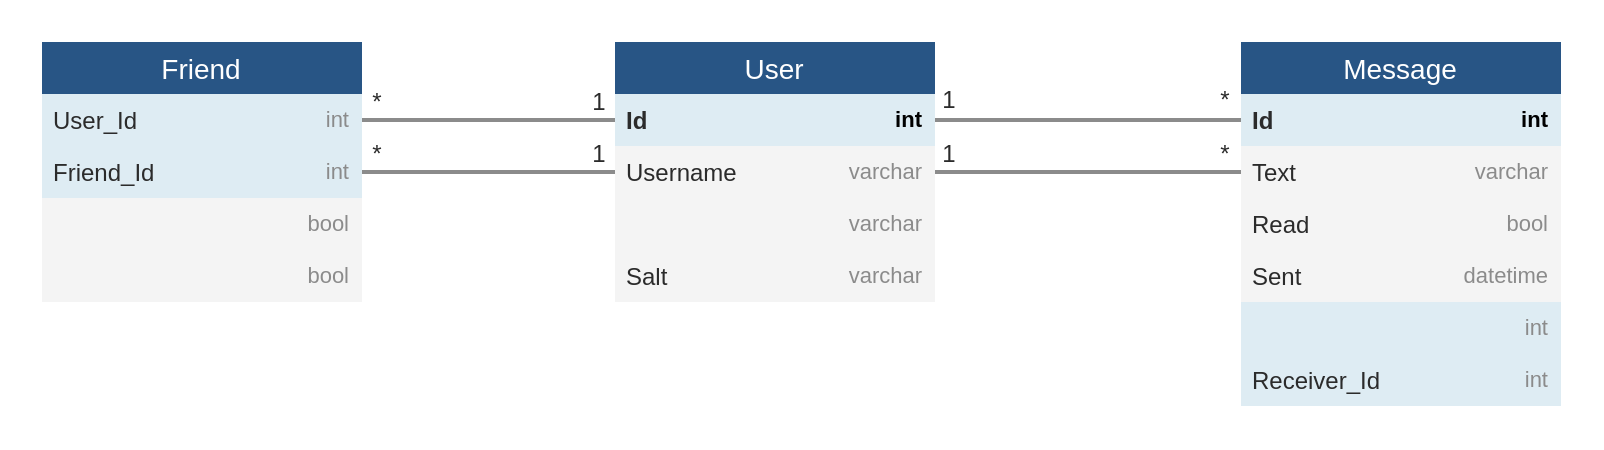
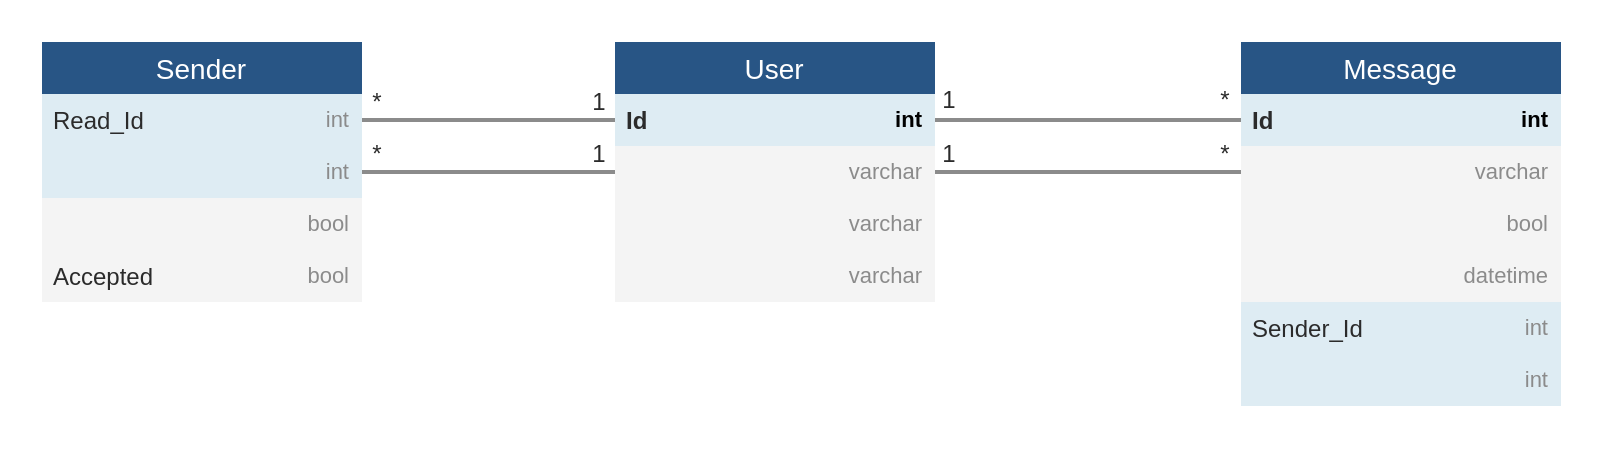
- <mxCell id="10" value="Friend" style="swimlane;fontStyle=0;childLayout=stackLayout;horizontal=1;startSize=26;fillColor=#285585;horizontalStack=0;resizeParent=1;resizeParentMax=0;resizeLast=0;collapsible=0;marginBottom=0;swimlaneFillColor=#F4F4F4;align=center;fontSize=14;strokeColor=none;labelBackgroundColor=none;fontColor=#FFFFFF;swimlaneLine=1;glass=0;rounded=0;comic=0;shadow=0;fontFamily=Helvetica;" parent="1" vertex="1"><mxGeometry x="20.5" y="20.5" width="160" height="130" as="geometry"><mxRectangle x="370" y="250" width="61" height="26" as="alternateBounds" /></mxGeometry></mxCell>
+ <mxCell id="10" value="Sender" style="swimlane;fontStyle=0;childLayout=stackLayout;horizontal=1;startSize=26;fillColor=#285585;horizontalStack=0;resizeParent=1;resizeParentMax=0;resizeLast=0;collapsible=0;marginBottom=0;swimlaneFillColor=#F4F4F4;align=center;fontSize=14;strokeColor=none;labelBackgroundColor=none;fontColor=#FFFFFF;swimlaneLine=1;glass=0;rounded=0;comic=0;shadow=0;fontFamily=Helvetica;" parent="1" vertex="1"><mxGeometry x="20.5" y="20.5" width="160" height="130" as="geometry"><mxRectangle x="370" y="250" width="61" height="26" as="alternateBounds" /></mxGeometry></mxCell>
- <mxCell id="12" value="User_Id" style="shape=partialRectangle;top=0;left=0;bottom=0;right=0;fillColor=none;align=left;verticalAlign=top;spacingLeft=4;spacingRight=4;overflow=hidden;rotatable=0;points=[];portConstraint=eastwest;part=1;fontSize=12;fontColor=#2B2B2B;fontStyle=0" parent="11" vertex="1" connectable="0"><mxGeometry width="87.638" height="26" as="geometry" /></mxCell>
+ <mxCell id="12" value="Read_Id" style="shape=partialRectangle;top=0;left=0;bottom=0;right=0;fillColor=none;align=left;verticalAlign=top;spacingLeft=4;spacingRight=4;overflow=hidden;rotatable=0;points=[];portConstraint=eastwest;part=1;fontSize=12;fontColor=#2B2B2B;fontStyle=0" parent="11" vertex="1" connectable="0"><mxGeometry width="87.638" height="26" as="geometry" /></mxCell>
- <mxCell id="14" value="Friend_Id" style="shape=partialRectangle;top=0;left=0;bottom=0;right=0;fillColor=none;align=left;verticalAlign=top;spacingLeft=4;spacingRight=4;overflow=hidden;rotatable=0;points=[];portConstraint=eastwest;part=1;fontSize=12;fontColor=#2B2B2B;fontStyle=0" parent="13" vertex="1" connectable="0"><mxGeometry width="87.638" height="26" as="geometry" /></mxCell>
- <mxCell id="6" value="Username" style="shape=partialRectangle;top=0;left=0;bottom=0;right=0;fillColor=none;align=left;verticalAlign=top;spacingLeft=4;spacingRight=4;overflow=hidden;rotatable=0;points=[];portConstraint=eastwest;part=1;fontSize=12;fontColor=#2B2B2B;fontStyle=0" parent="5" vertex="1" connectable="0"><mxGeometry width="123" height="26" as="geometry" /></mxCell>
- <mxCell id="26" value="Text" style="shape=partialRectangle;top=0;left=0;bottom=0;right=0;fillColor=none;align=left;verticalAlign=top;spacingLeft=4;spacingRight=4;overflow=hidden;rotatable=0;points=[];portConstraint=eastwest;part=1;fontSize=12;fontColor=#2B2B2B;fontStyle=0" parent="25" vertex="1" connectable="0"><mxGeometry width="123" height="26" as="geometry" /></mxCell>
- <mxCell id="28" value="Read" style="shape=partialRectangle;top=0;left=0;bottom=0;right=0;fillColor=none;align=left;verticalAlign=top;spacingLeft=4;spacingRight=4;overflow=hidden;rotatable=0;points=[];portConstraint=eastwest;part=1;fontSize=12;fontColor=#2B2B2B;fontStyle=0" parent="27" vertex="1" connectable="0"><mxGeometry width="123" height="26" as="geometry" /></mxCell>
+ <mxCell id="17" value="Accepted" style="shape=partialRectangle;top=0;left=0;bottom=0;right=0;fillColor=none;align=left;verticalAlign=top;spacingLeft=4;spacingRight=4;overflow=hidden;rotatable=0;points=[];portConstraint=eastwest;part=1;fontSize=12;fontColor=#2B2B2B;fontStyle=0" parent="16" vertex="1" connectable="0"><mxGeometry width="123" height="26" as="geometry" /></mxCell>
- <mxCell id="9" value="Salt" style="shape=partialRectangle;top=0;left=0;bottom=0;right=0;fillColor=none;align=left;verticalAlign=top;spacingLeft=4;spacingRight=4;overflow=hidden;rotatable=0;points=[];portConstraint=eastwest;part=1;fontSize=12;fontColor=#2B2B2B;fontStyle=0" parent="8" vertex="1" connectable="0"><mxGeometry width="123" height="26" as="geometry" /></mxCell>
- <mxCell id="30" value="Sent" style="shape=partialRectangle;top=0;left=0;bottom=0;right=0;fillColor=none;align=left;verticalAlign=top;spacingLeft=4;spacingRight=4;overflow=hidden;rotatable=0;points=[];portConstraint=eastwest;part=1;fontSize=12;fontColor=#2B2B2B;fontStyle=0" parent="29" vertex="1" connectable="0"><mxGeometry width="123" height="26" as="geometry" /></mxCell>
+ <mxCell id="32" value="Sender_Id" style="shape=partialRectangle;top=0;left=0;bottom=0;right=0;fillColor=none;align=left;verticalAlign=top;spacingLeft=4;spacingRight=4;overflow=hidden;rotatable=0;points=[];portConstraint=eastwest;part=1;fontSize=12;fontColor=#2B2B2B;fontStyle=0" parent="31" vertex="1" connectable="0"><mxGeometry width="87.638" height="26" as="geometry" /></mxCell>
- <mxCell id="34" value="Receiver_Id" style="shape=partialRectangle;top=0;left=0;bottom=0;right=0;fillColor=none;align=left;verticalAlign=top;spacingLeft=4;spacingRight=4;overflow=hidden;rotatable=0;points=[];portConstraint=eastwest;part=1;fontSize=12;fontColor=#2B2B2B;fontStyle=0" parent="33" vertex="1" connectable="0"><mxGeometry width="87.638" height="26" as="geometry" /></mxCell>
